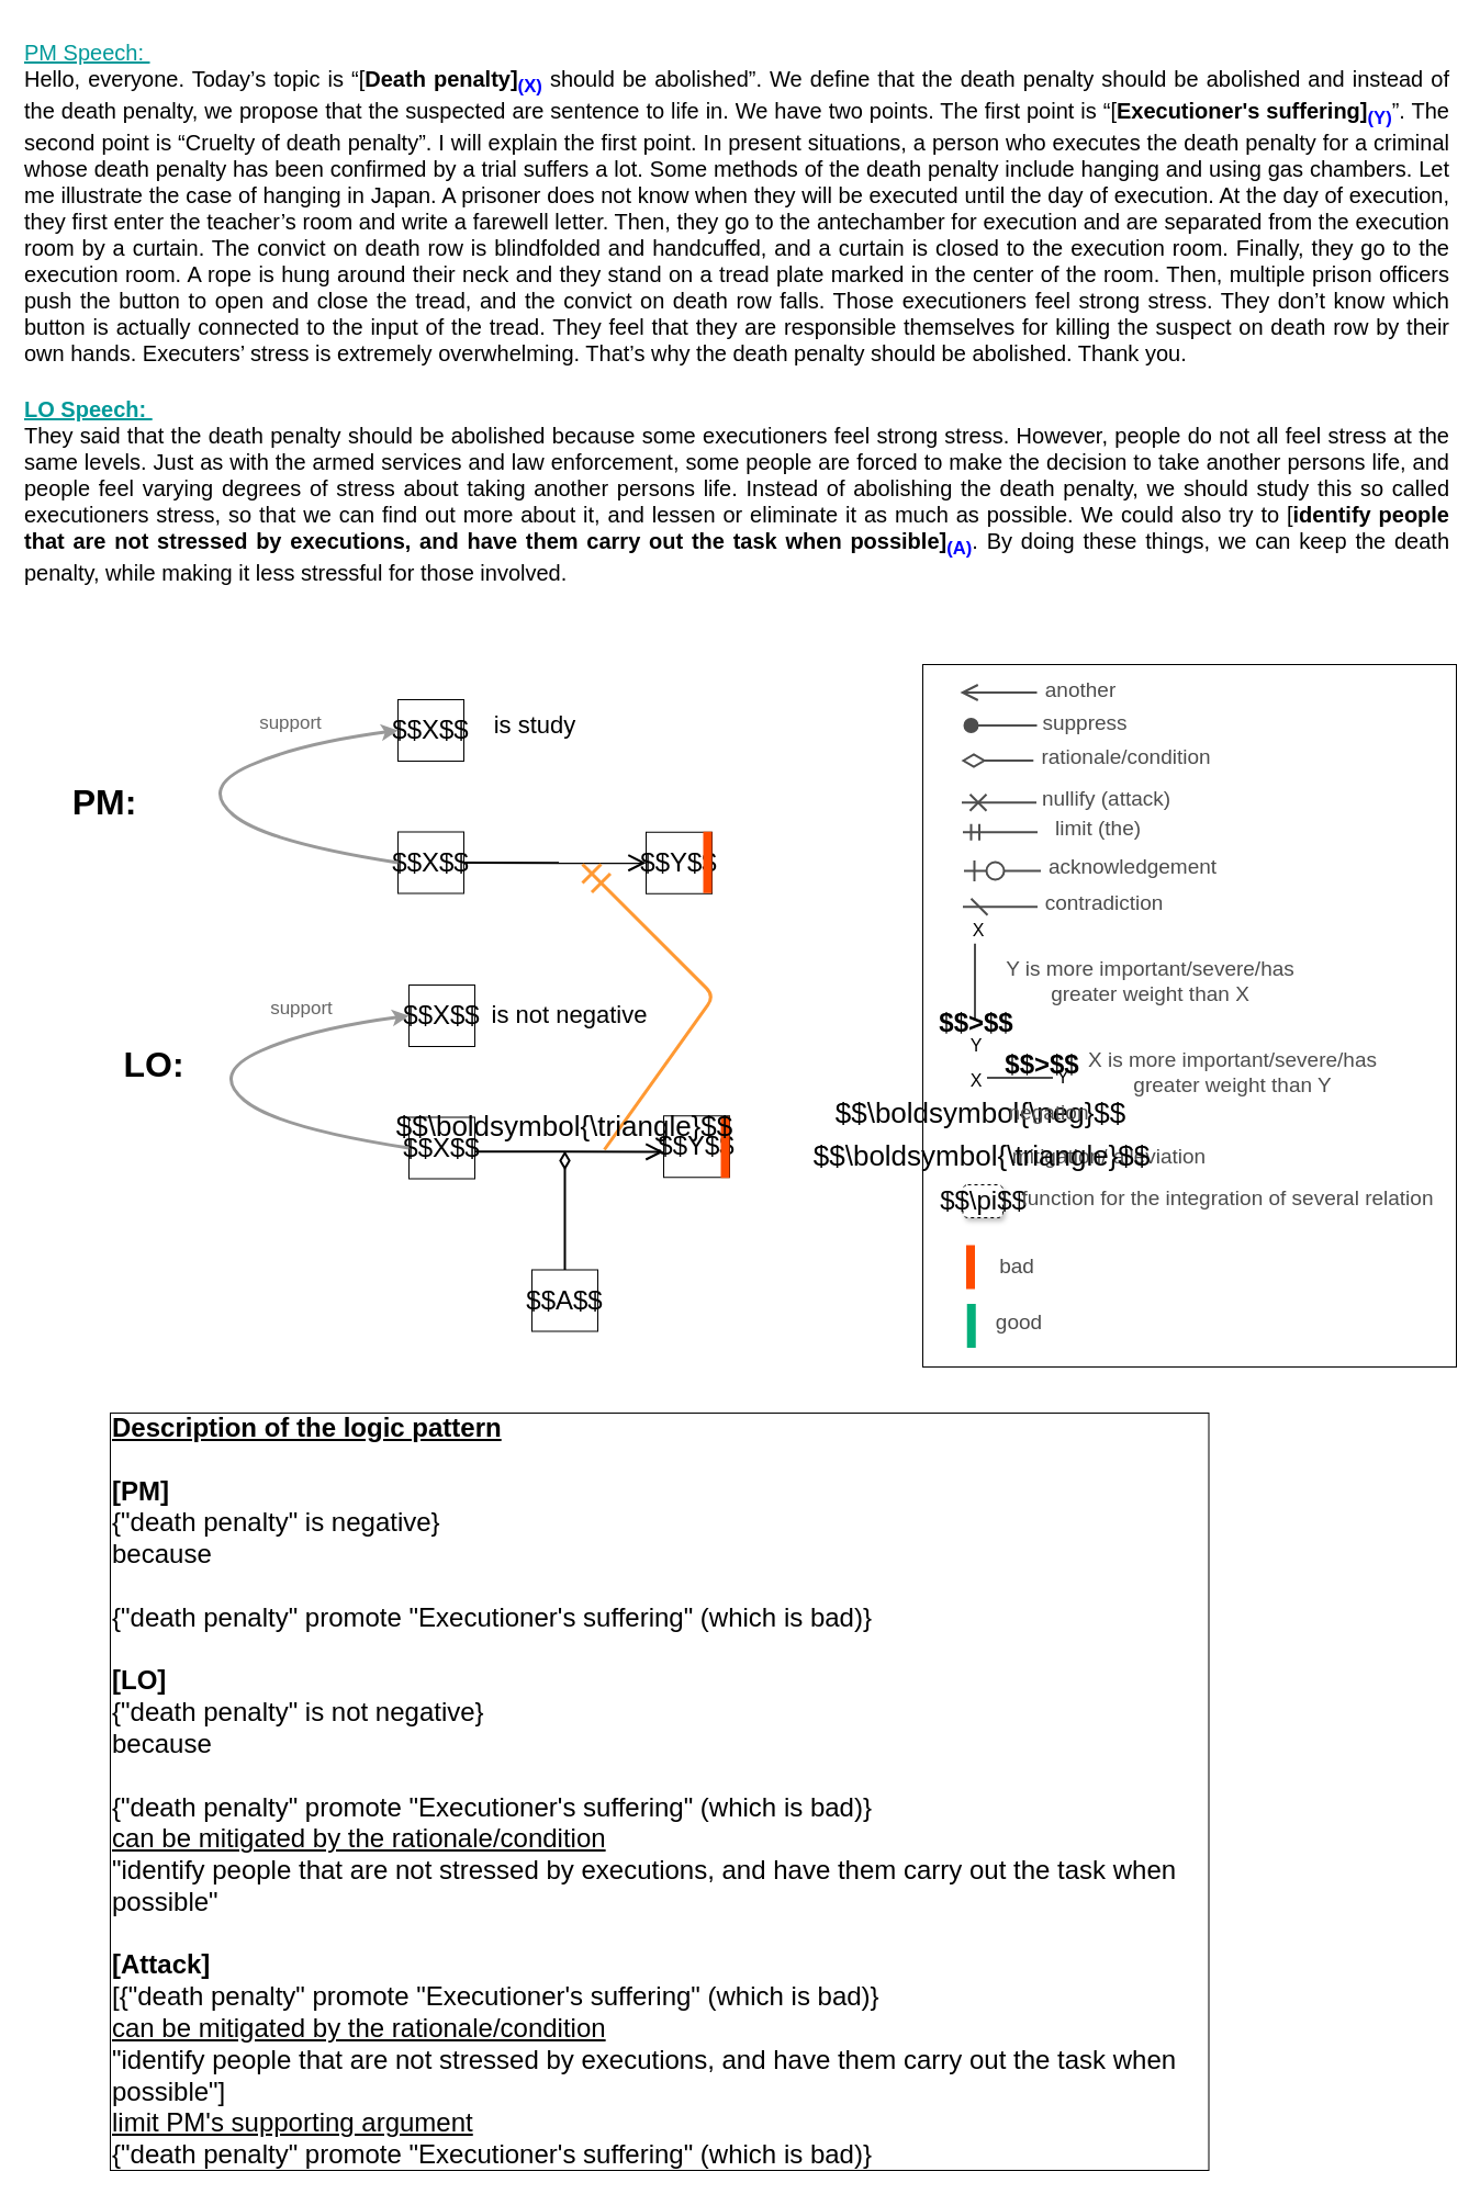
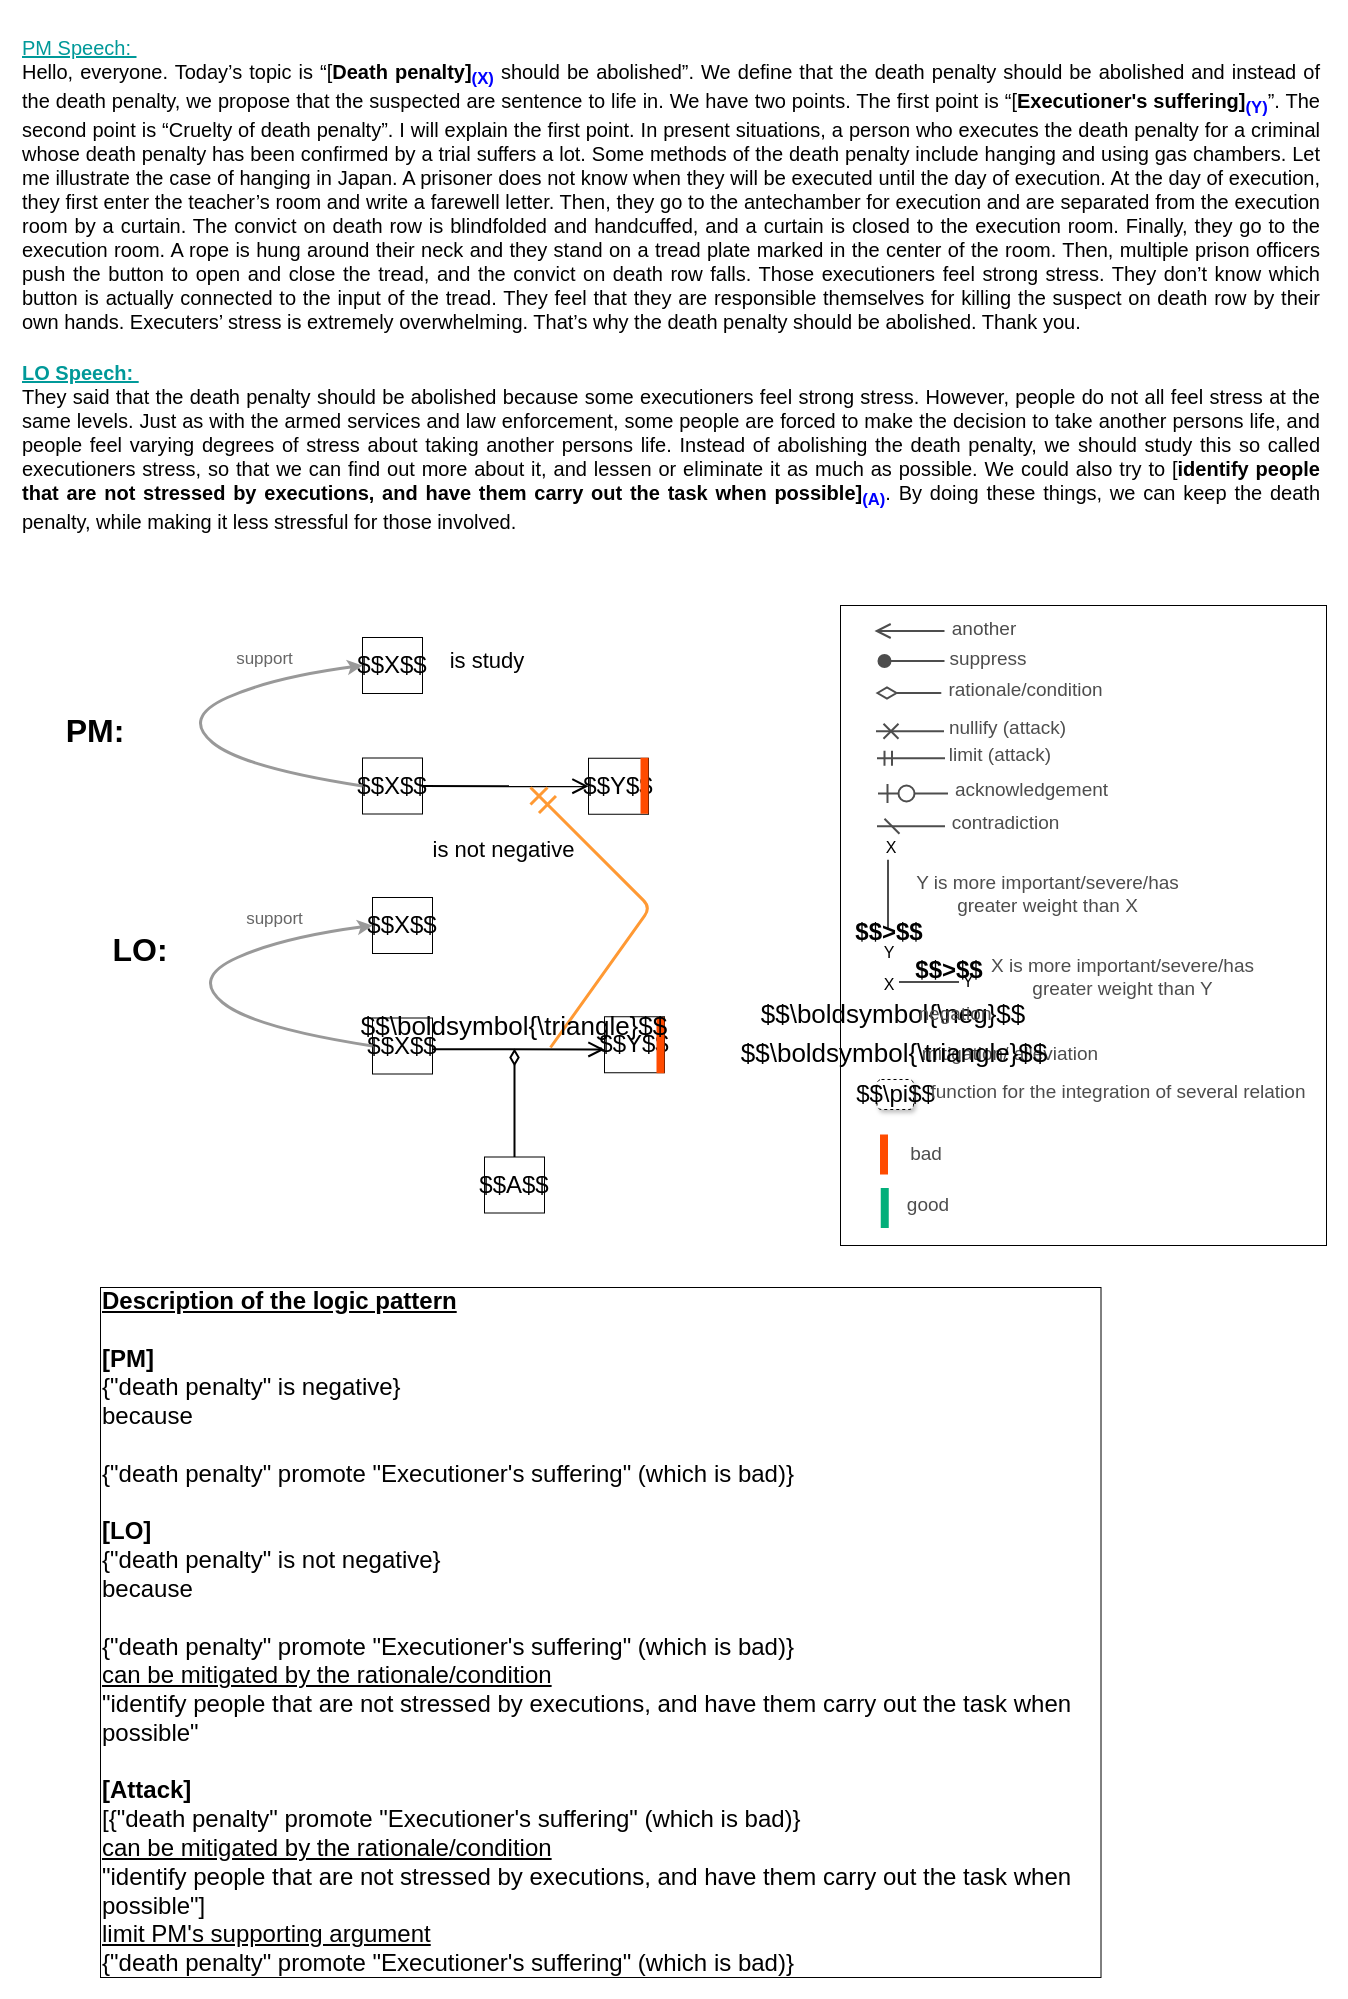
- <mxCell id="59" value="&lt;span style=&quot;font-size: 19px&quot;&gt;limit (the)&lt;/span&gt;" style="text;html=1;strokeColor=none;fillColor=none;align=center;verticalAlign=middle;whiteSpace=wrap;rounded=0;fontColor=#4D4D4D;" parent="1" vertex="1"><mxGeometry x="935.5" y="738" width="127.5" height="34" as="geometry" /></mxCell>
+ <mxCell id="59" value="&lt;span style=&quot;font-size: 19px&quot;&gt;limit (attack)&lt;/span&gt;" style="text;html=1;strokeColor=none;fillColor=none;align=center;verticalAlign=middle;whiteSpace=wrap;rounded=0;fontColor=#4D4D4D;" parent="1" vertex="1"><mxGeometry x="935.5" y="738" width="127.5" height="34" as="geometry" /></mxCell>
- <mxCell id="14" value="&lt;font style=&quot;font-size: 22px&quot;&gt;is not negative&lt;/font&gt;" style="text;html=1;strokeColor=none;fillColor=none;align=center;verticalAlign=middle;whiteSpace=wrap;rounded=0;" parent="1" vertex="1"><mxGeometry x="437" y="907.5" width="163" height="35" as="geometry" /></mxCell>
+ <mxCell id="14" value="&lt;font style=&quot;font-size: 22px&quot;&gt;is not negative&lt;/font&gt;" style="text;html=1;strokeColor=none;fillColor=none;align=center;verticalAlign=middle;whiteSpace=wrap;rounded=0;" parent="1" vertex="1"><mxGeometry x="422" y="832.5" width="163" height="35" as="geometry" /></mxCell>
- <mxCell id="4" value="&lt;font size=&quot;1&quot;&gt;&lt;b style=&quot;font-size: 32px&quot;&gt;LO:&lt;/b&gt;&lt;/font&gt;" style="text;html=1;strokeColor=none;fillColor=none;align=center;verticalAlign=middle;whiteSpace=wrap;rounded=0;" parent="1" vertex="1"><mxGeometry x="100" y="949.75" width="80" height="40" as="geometry" /></mxCell>
+ <mxCell id="4" value="&lt;font size=&quot;1&quot;&gt;&lt;b style=&quot;font-size: 32px&quot;&gt;LO:&lt;/b&gt;&lt;/font&gt;" style="text;html=1;strokeColor=none;fillColor=none;align=center;verticalAlign=middle;whiteSpace=wrap;rounded=0;" parent="1" vertex="1"><mxGeometry x="100" y="929.75" width="80" height="40" as="geometry" /></mxCell>
